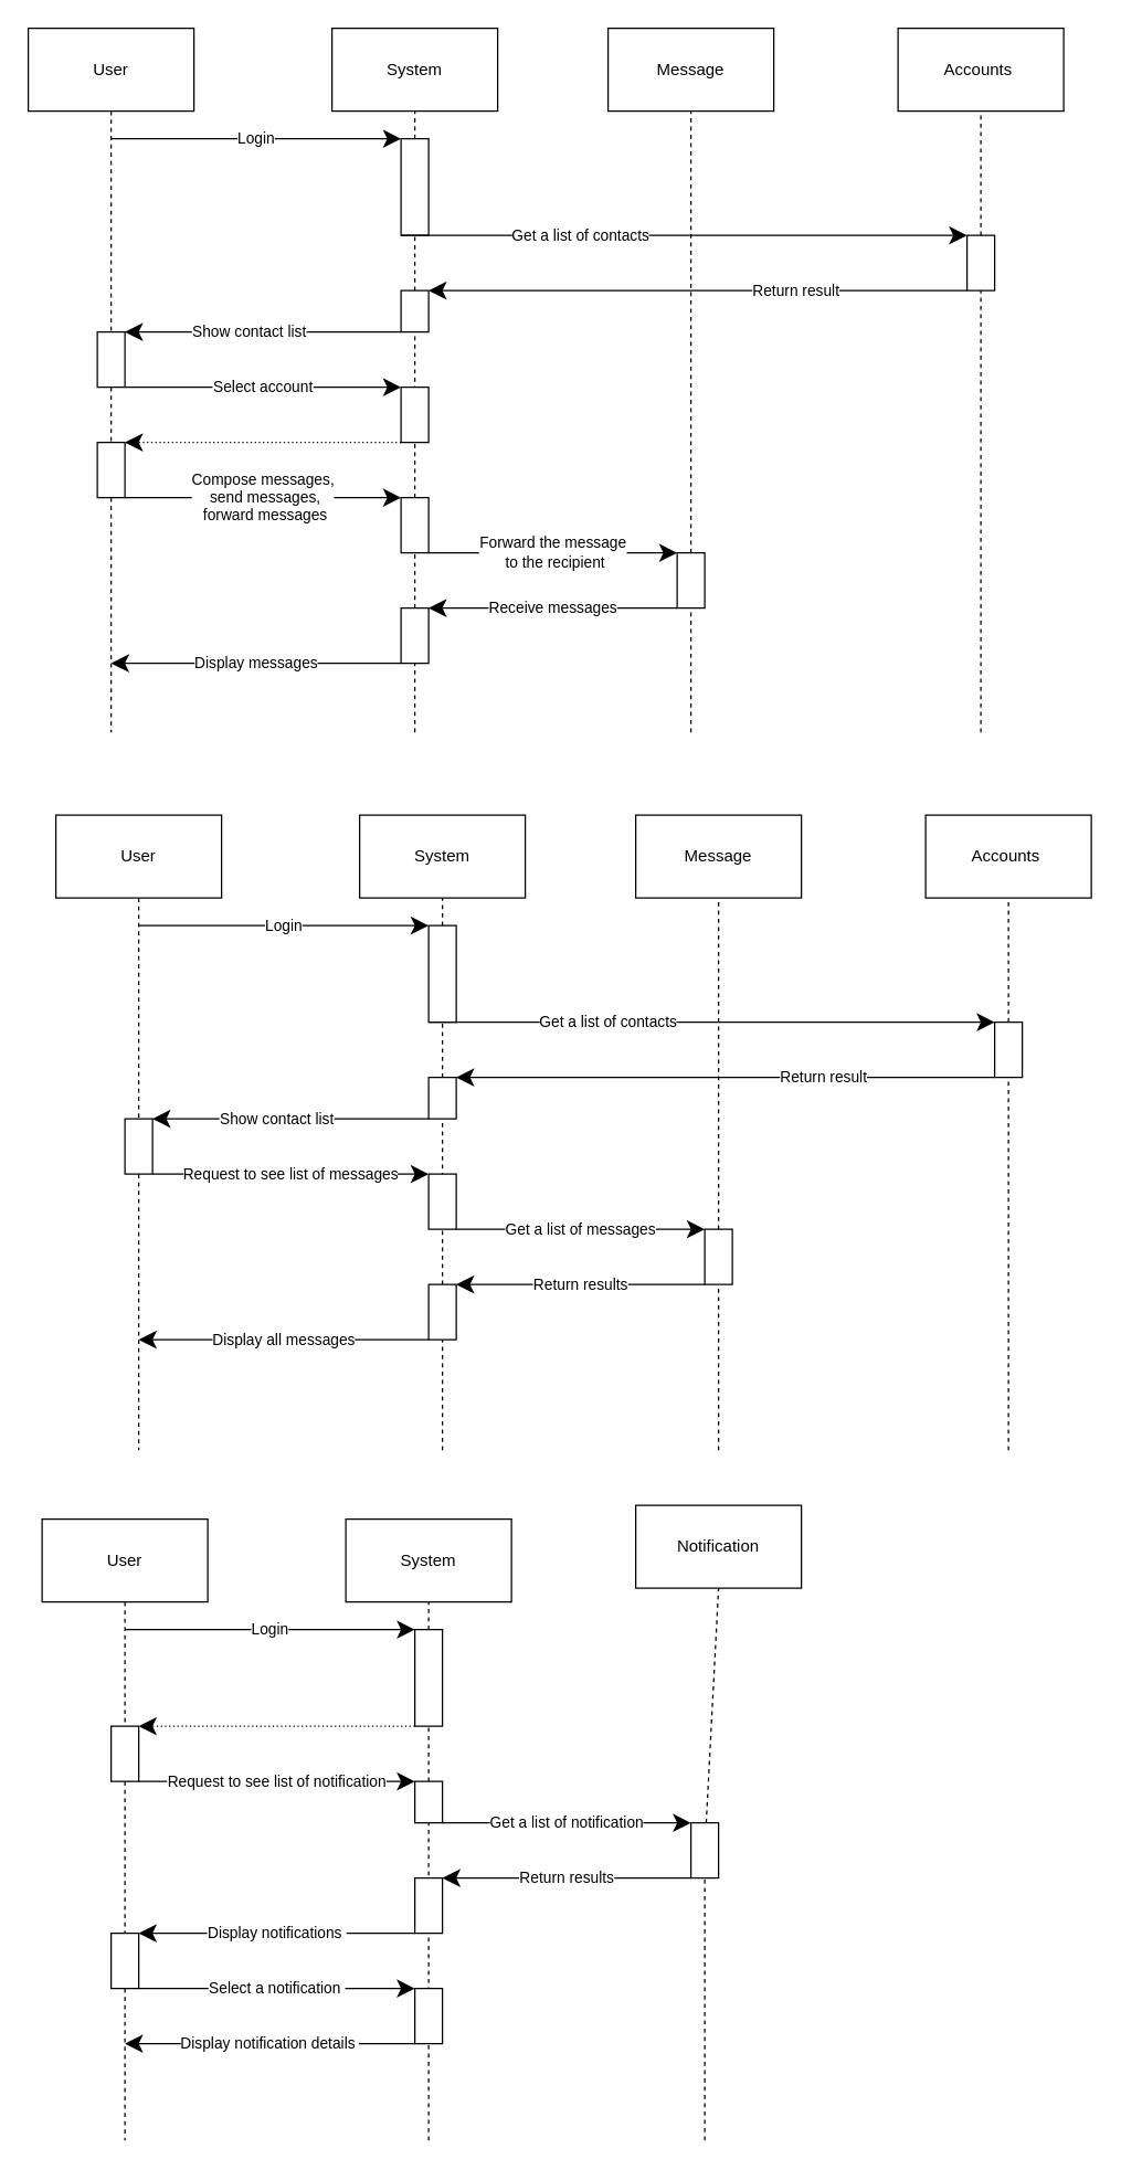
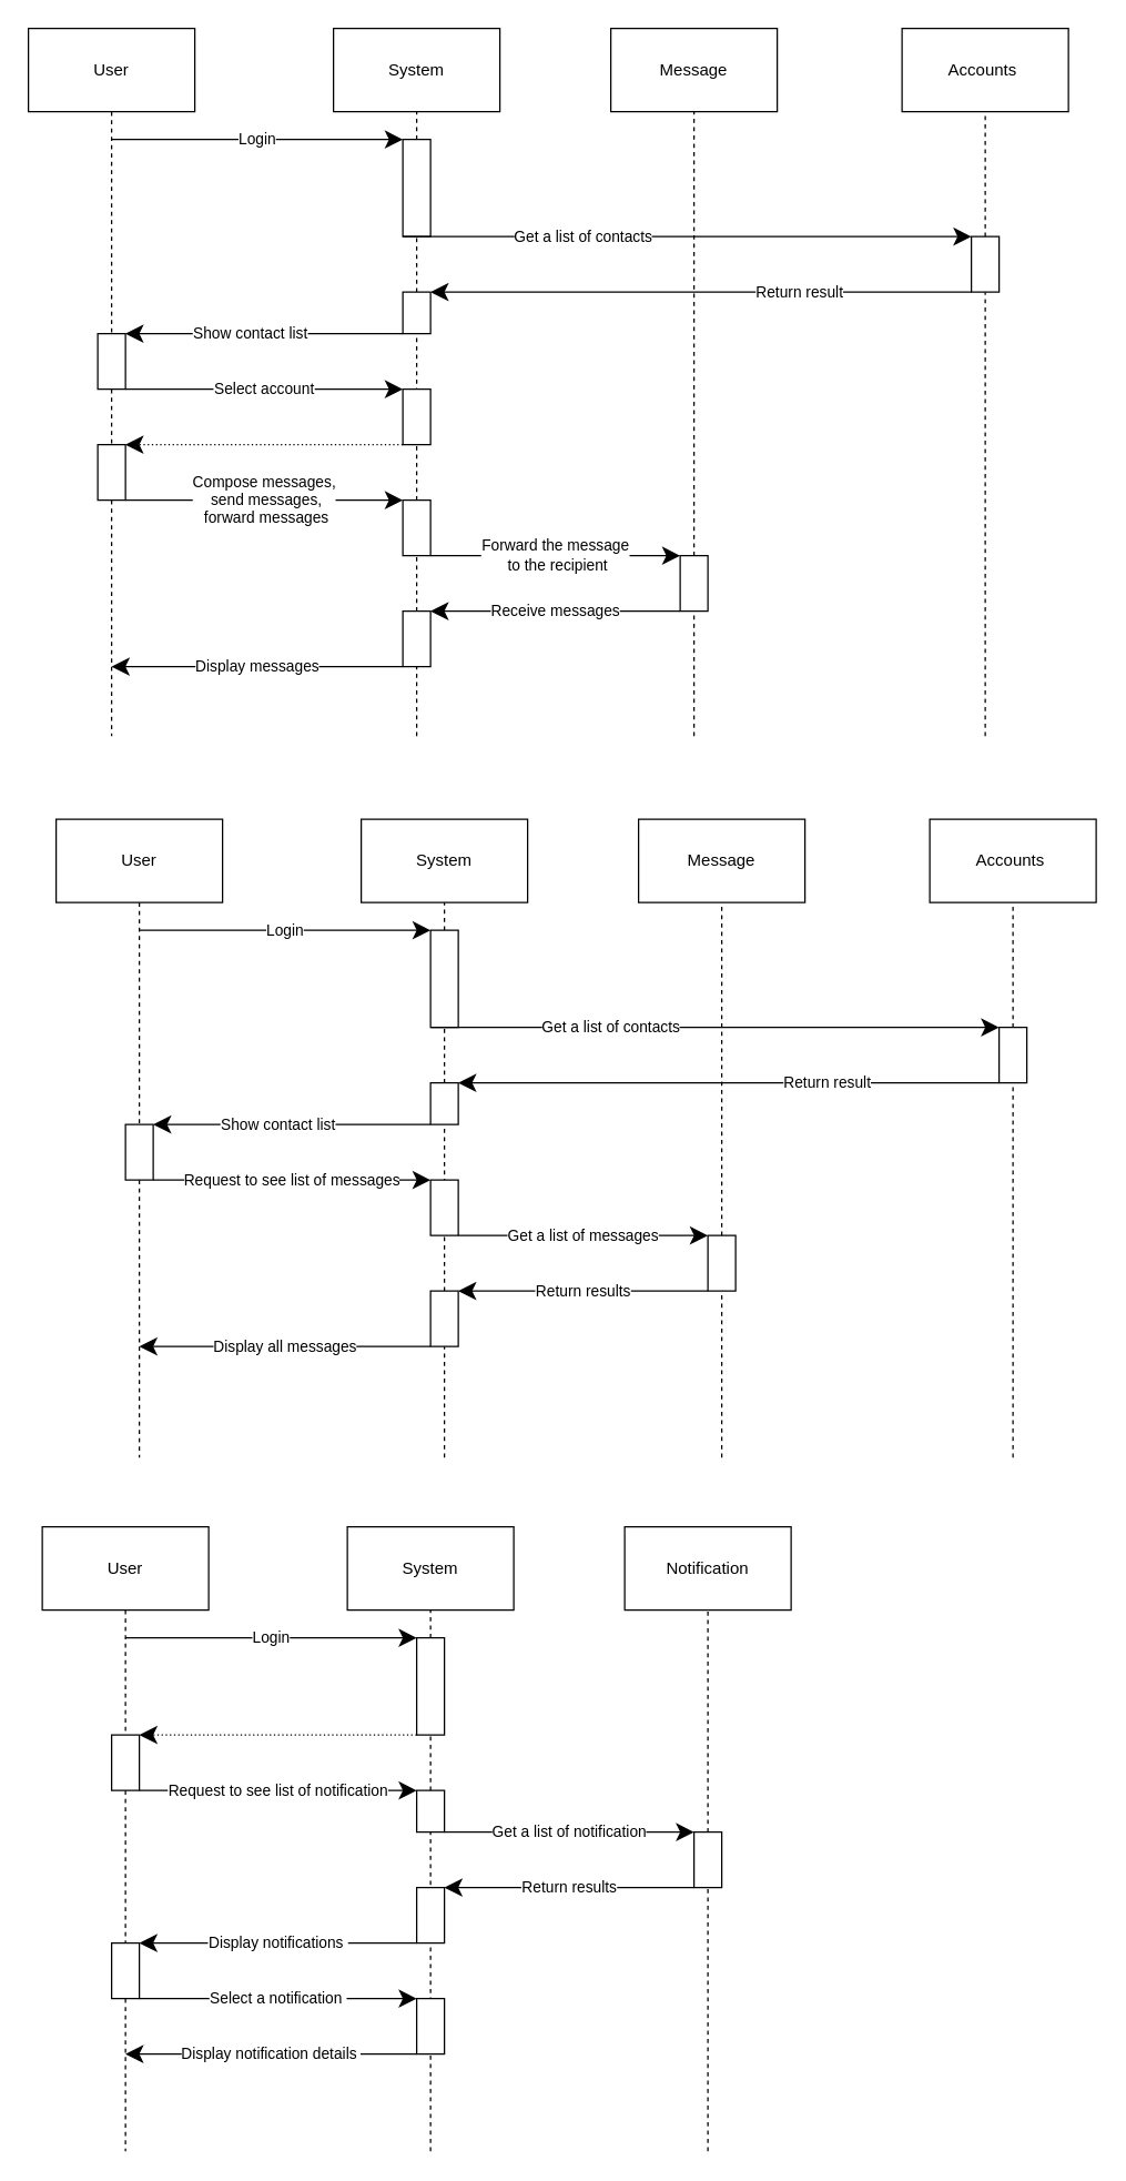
- <mxCell id="73" value="Notification" style="rounded=0;whiteSpace=wrap;html=1;" vertex="1" parent="1"><mxGeometry x="460" y="1090" width="120" height="60" as="geometry" /></mxCell>
+ <mxCell id="73" value="Notification" style="rounded=0;whiteSpace=wrap;html=1;" vertex="1" parent="1"><mxGeometry x="450" y="1100" width="120" height="60" as="geometry" /></mxCell>
